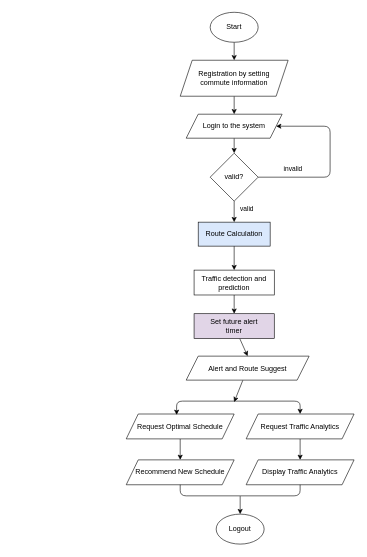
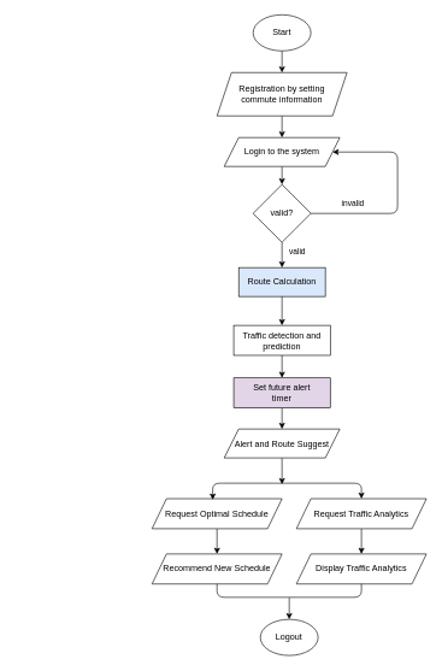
- <mxCell id="19" value="Alert and Route Suggest" style="shape=parallelogram;perimeter=parallelogramPerimeter;whiteSpace=wrap;html=1;fixedSize=1;" parent="1" vertex="1"><mxGeometry x="310" y="593.5" width="205" height="40" as="geometry" /></mxCell>
+ <mxCell id="19" value="Alert and Route Suggest" style="shape=parallelogram;perimeter=parallelogramPerimeter;whiteSpace=wrap;html=1;fixedSize=1;" parent="1" vertex="1"><mxGeometry x="310" y="593.5" width="160" height="40" as="geometry" /></mxCell>
